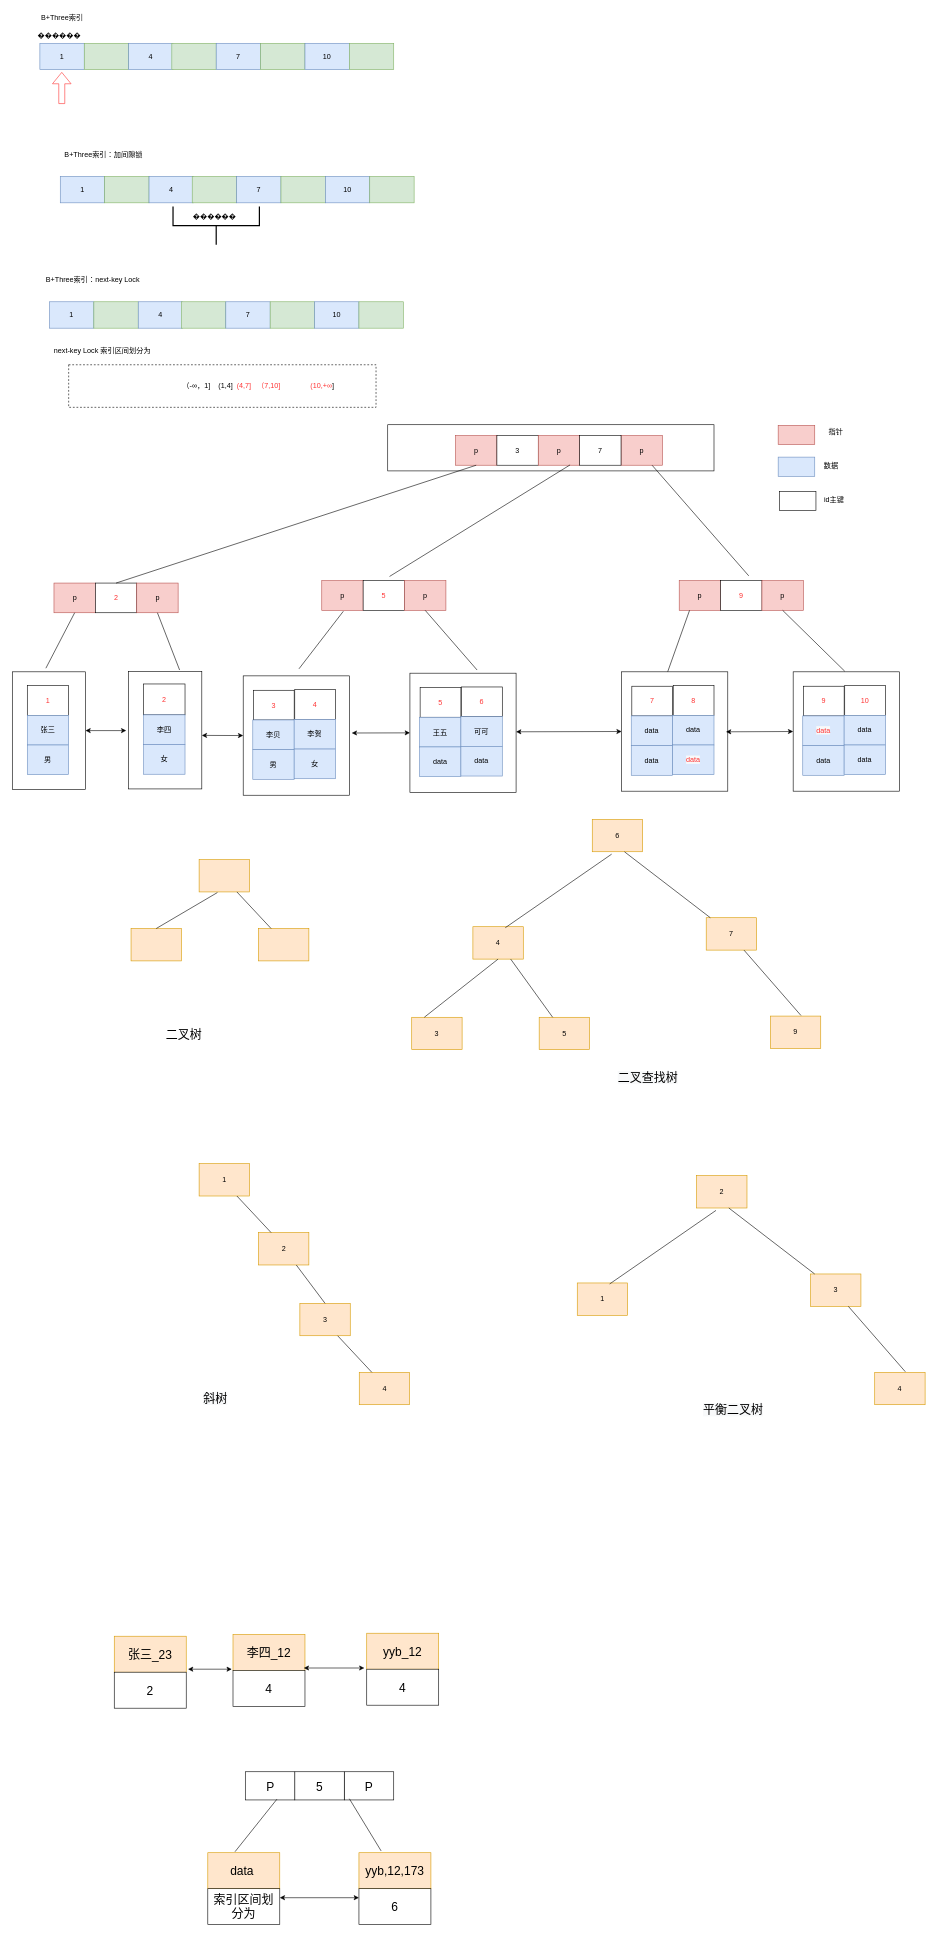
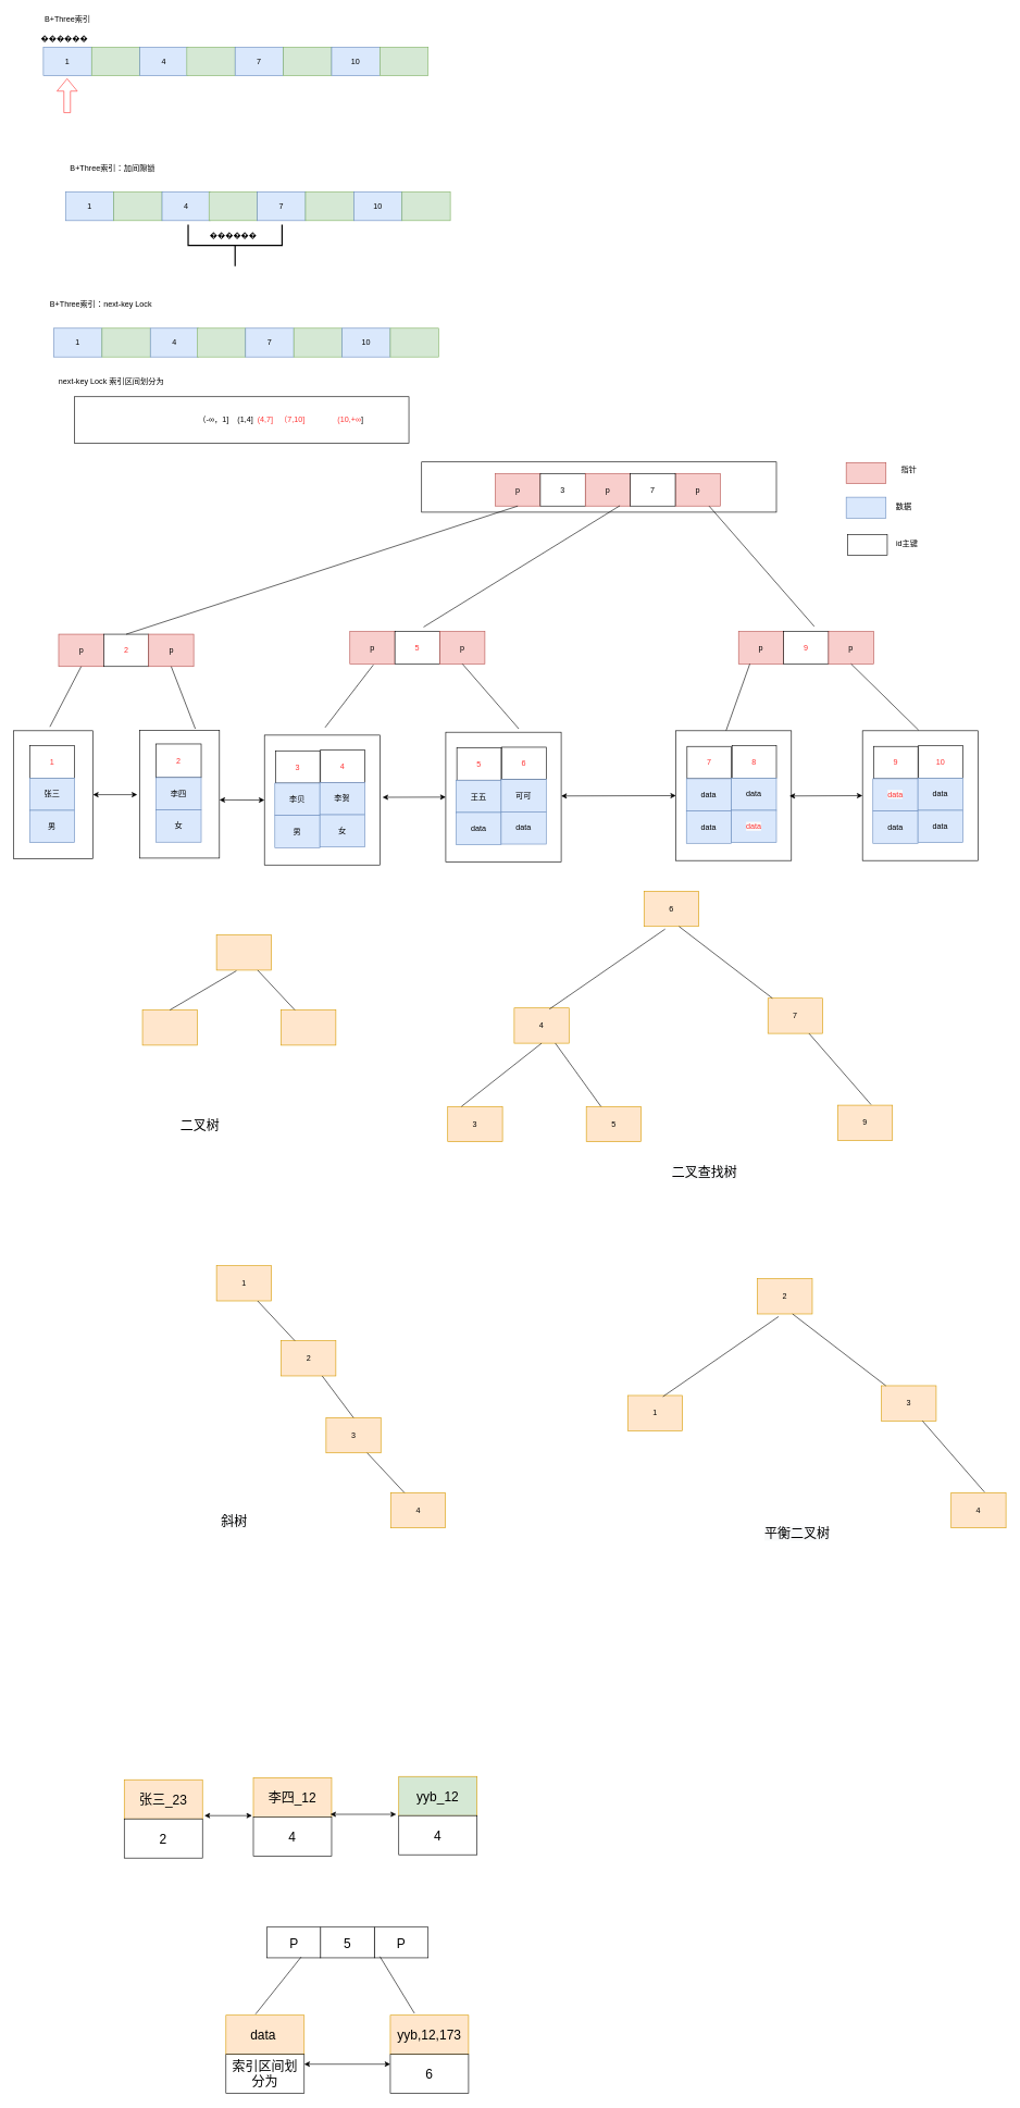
- <mxCell id="34" value="&lt;blockquote style=&quot;margin: 0 0 0 40px; border: none; padding: 0px;&quot;&gt;&lt;blockquote style=&quot;margin: 0 0 0 40px; border: none; padding: 0px;&quot;&gt;&lt;blockquote style=&quot;margin: 0 0 0 40px; border: none; padding: 0px;&quot;&gt;（-∞，1]&amp;nbsp;&amp;nbsp;&lt;span style=&quot;white-space: pre;&quot;&gt; &lt;/span&gt;&lt;span style=&quot;white-space: pre;&quot;&gt; &lt;/span&gt;(1,4]&lt;span style=&quot;white-space: pre;&quot;&gt; &lt;span style=&quot;white-space: pre;&quot;&gt;&lt;span style=&quot;white-space: pre;&quot;&gt; &lt;/span&gt;&lt;/span&gt;&lt;/span&gt;&lt;font color=&quot;#ff3333&quot;&gt;(4,7]&amp;nbsp; &lt;span style=&quot;white-space: pre;&quot;&gt; &lt;/span&gt;（7,10]&amp;nbsp; &amp;nbsp; &amp;nbsp; &amp;nbsp; &amp;nbsp; &amp;nbsp; &amp;nbsp; &amp;nbsp;(10,+∞&lt;/font&gt;]&lt;/blockquote&gt;&lt;/blockquote&gt;&lt;/blockquote&gt;" style="whiteSpace=wrap;html=1;dashed=1;" parent="1" vertex="1"><mxGeometry x="114" y="607" width="512.5" height="71" as="geometry" /></mxCell>
+ <mxCell id="34" value="&lt;blockquote style=&quot;margin: 0 0 0 40px; border: none; padding: 0px;&quot;&gt;&lt;blockquote style=&quot;margin: 0 0 0 40px; border: none; padding: 0px;&quot;&gt;&lt;blockquote style=&quot;margin: 0 0 0 40px; border: none; padding: 0px;&quot;&gt;（-∞，1]&amp;nbsp;&amp;nbsp;&lt;span style=&quot;white-space: pre;&quot;&gt; &lt;/span&gt;&lt;span style=&quot;white-space: pre;&quot;&gt; &lt;/span&gt;(1,4]&lt;span style=&quot;white-space: pre;&quot;&gt; &lt;span style=&quot;white-space: pre;&quot;&gt;&lt;span style=&quot;white-space: pre;&quot;&gt; &lt;/span&gt;&lt;/span&gt;&lt;/span&gt;&lt;font color=&quot;#ff3333&quot;&gt;(4,7]&amp;nbsp; &lt;span style=&quot;white-space: pre;&quot;&gt; &lt;/span&gt;（7,10]&amp;nbsp; &amp;nbsp; &amp;nbsp; &amp;nbsp; &amp;nbsp; &amp;nbsp; &amp;nbsp; &amp;nbsp;(10,+∞&lt;/font&gt;]&lt;/blockquote&gt;&lt;/blockquote&gt;&lt;/blockquote&gt;" style="whiteSpace=wrap;html=1;" parent="1" vertex="1"><mxGeometry x="114" y="607" width="512.5" height="71" as="geometry" /></mxCell>
- <mxCell id="154" value="yyb_12" style="rounded=0;whiteSpace=wrap;html=1;fontFamily=Helvetica;fontSize=20;strokeColor=#d79b00;fillColor=#ffe6cc;" parent="1" vertex="1"><mxGeometry x="611" y="2722" width="120" height="60" as="geometry" /></mxCell>
+ <mxCell id="154" value="yyb_12" style="rounded=0;whiteSpace=wrap;html=1;fontFamily=Helvetica;fontSize=20;strokeColor=#d79b00;fillColor=#d5e8d4;" parent="1" vertex="1"><mxGeometry x="611" y="2722" width="120" height="60" as="geometry" /></mxCell>
